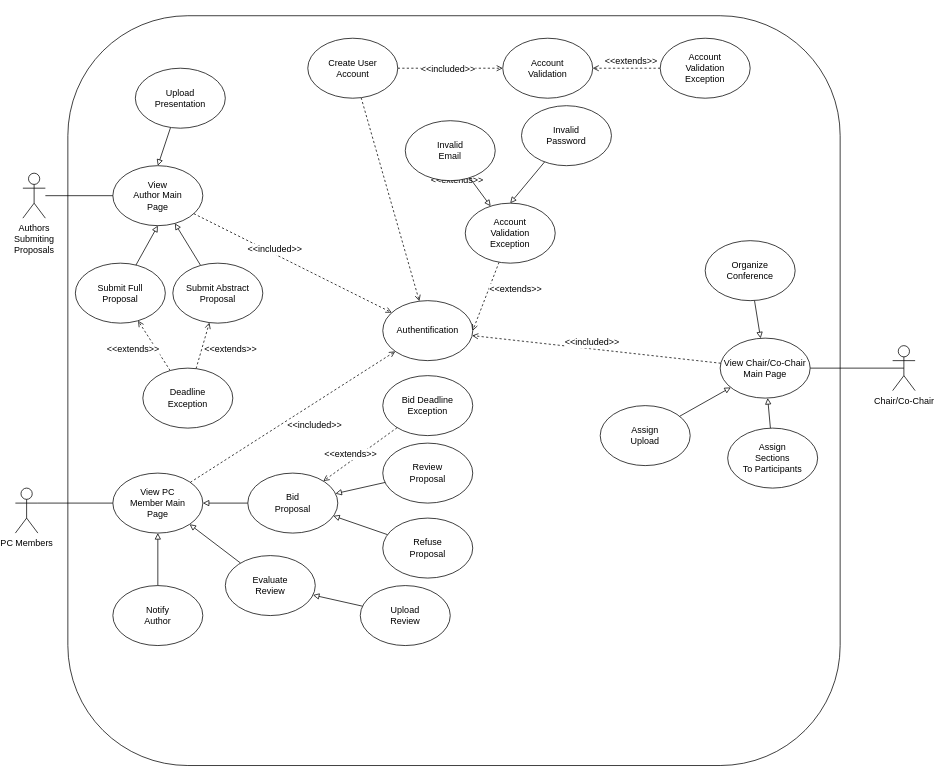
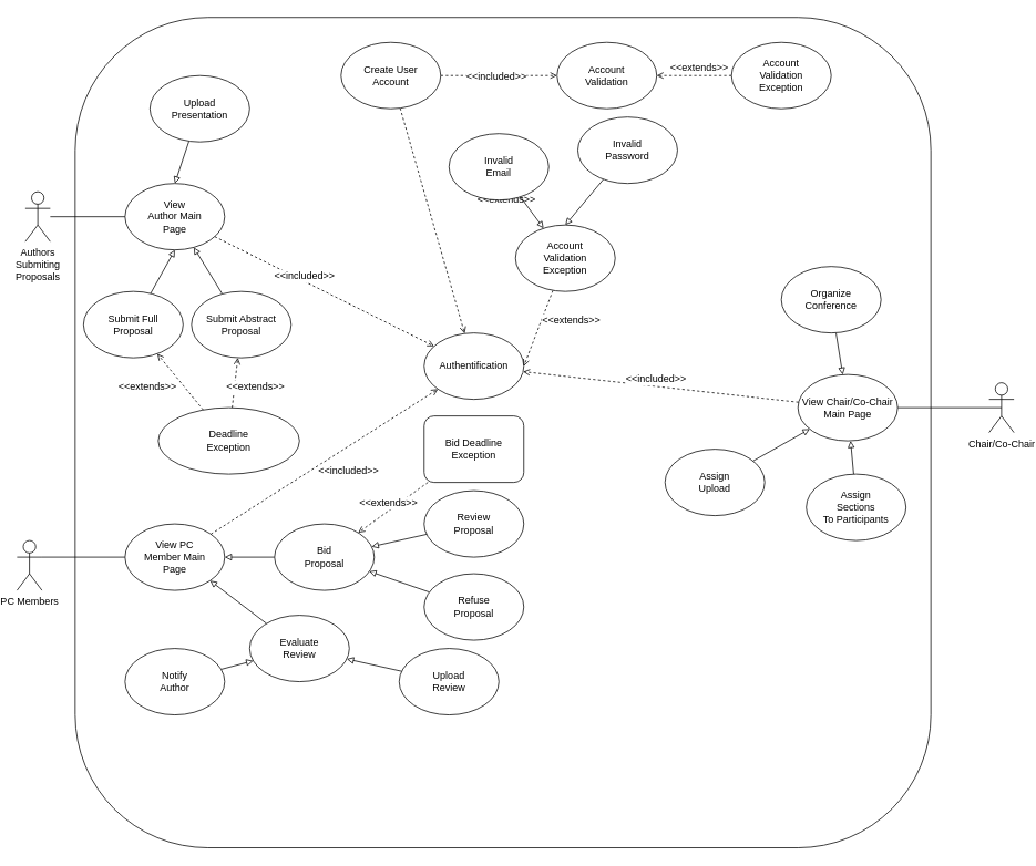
- <mxCell id="30" value="Deadline&lt;br&gt;Exception" style="ellipse;whiteSpace=wrap;html=1;" vertex="1" parent="1"><mxGeometry x="190" y="490" width="120" height="80" as="geometry" /></mxCell>
+ <mxCell id="30" value="Deadline&lt;br&gt;Exception" style="ellipse;whiteSpace=wrap;html=1;" vertex="1" parent="1"><mxGeometry x="190" y="490" width="170" height="80" as="geometry" /></mxCell>
- <mxCell id="52" value="Bid Deadline&lt;br&gt;Exception" style="ellipse;whiteSpace=wrap;html=1;" vertex="1" parent="1"><mxGeometry x="510" y="500" width="120" height="80" as="geometry" /></mxCell>
+ <mxCell id="52" value="Bid Deadline&lt;br&gt;Exception" style="whiteSpace=wrap;html=1;rounded=1;" vertex="1" parent="1"><mxGeometry x="510" y="500" width="120" height="80" as="geometry" /></mxCell>
- <mxCell id="47" style="edgeStyle=none;rounded=0;orthogonalLoop=1;jettySize=auto;html=1;entryX=0.5;entryY=1;entryDx=0;entryDy=0;endArrow=block;endFill=0;strokeColor=#000000;" edge="1" parent="1" source="48" target="37"><mxGeometry relative="1" as="geometry" /></mxCell>
+ <mxCell id="47" style="edgeStyle=none;rounded=0;orthogonalLoop=1;jettySize=auto;html=1;endArrow=block;endFill=0;strokeColor=#000000;" edge="1" parent="1" source="48" target="46"><mxGeometry relative="1" as="geometry" /></mxCell>
